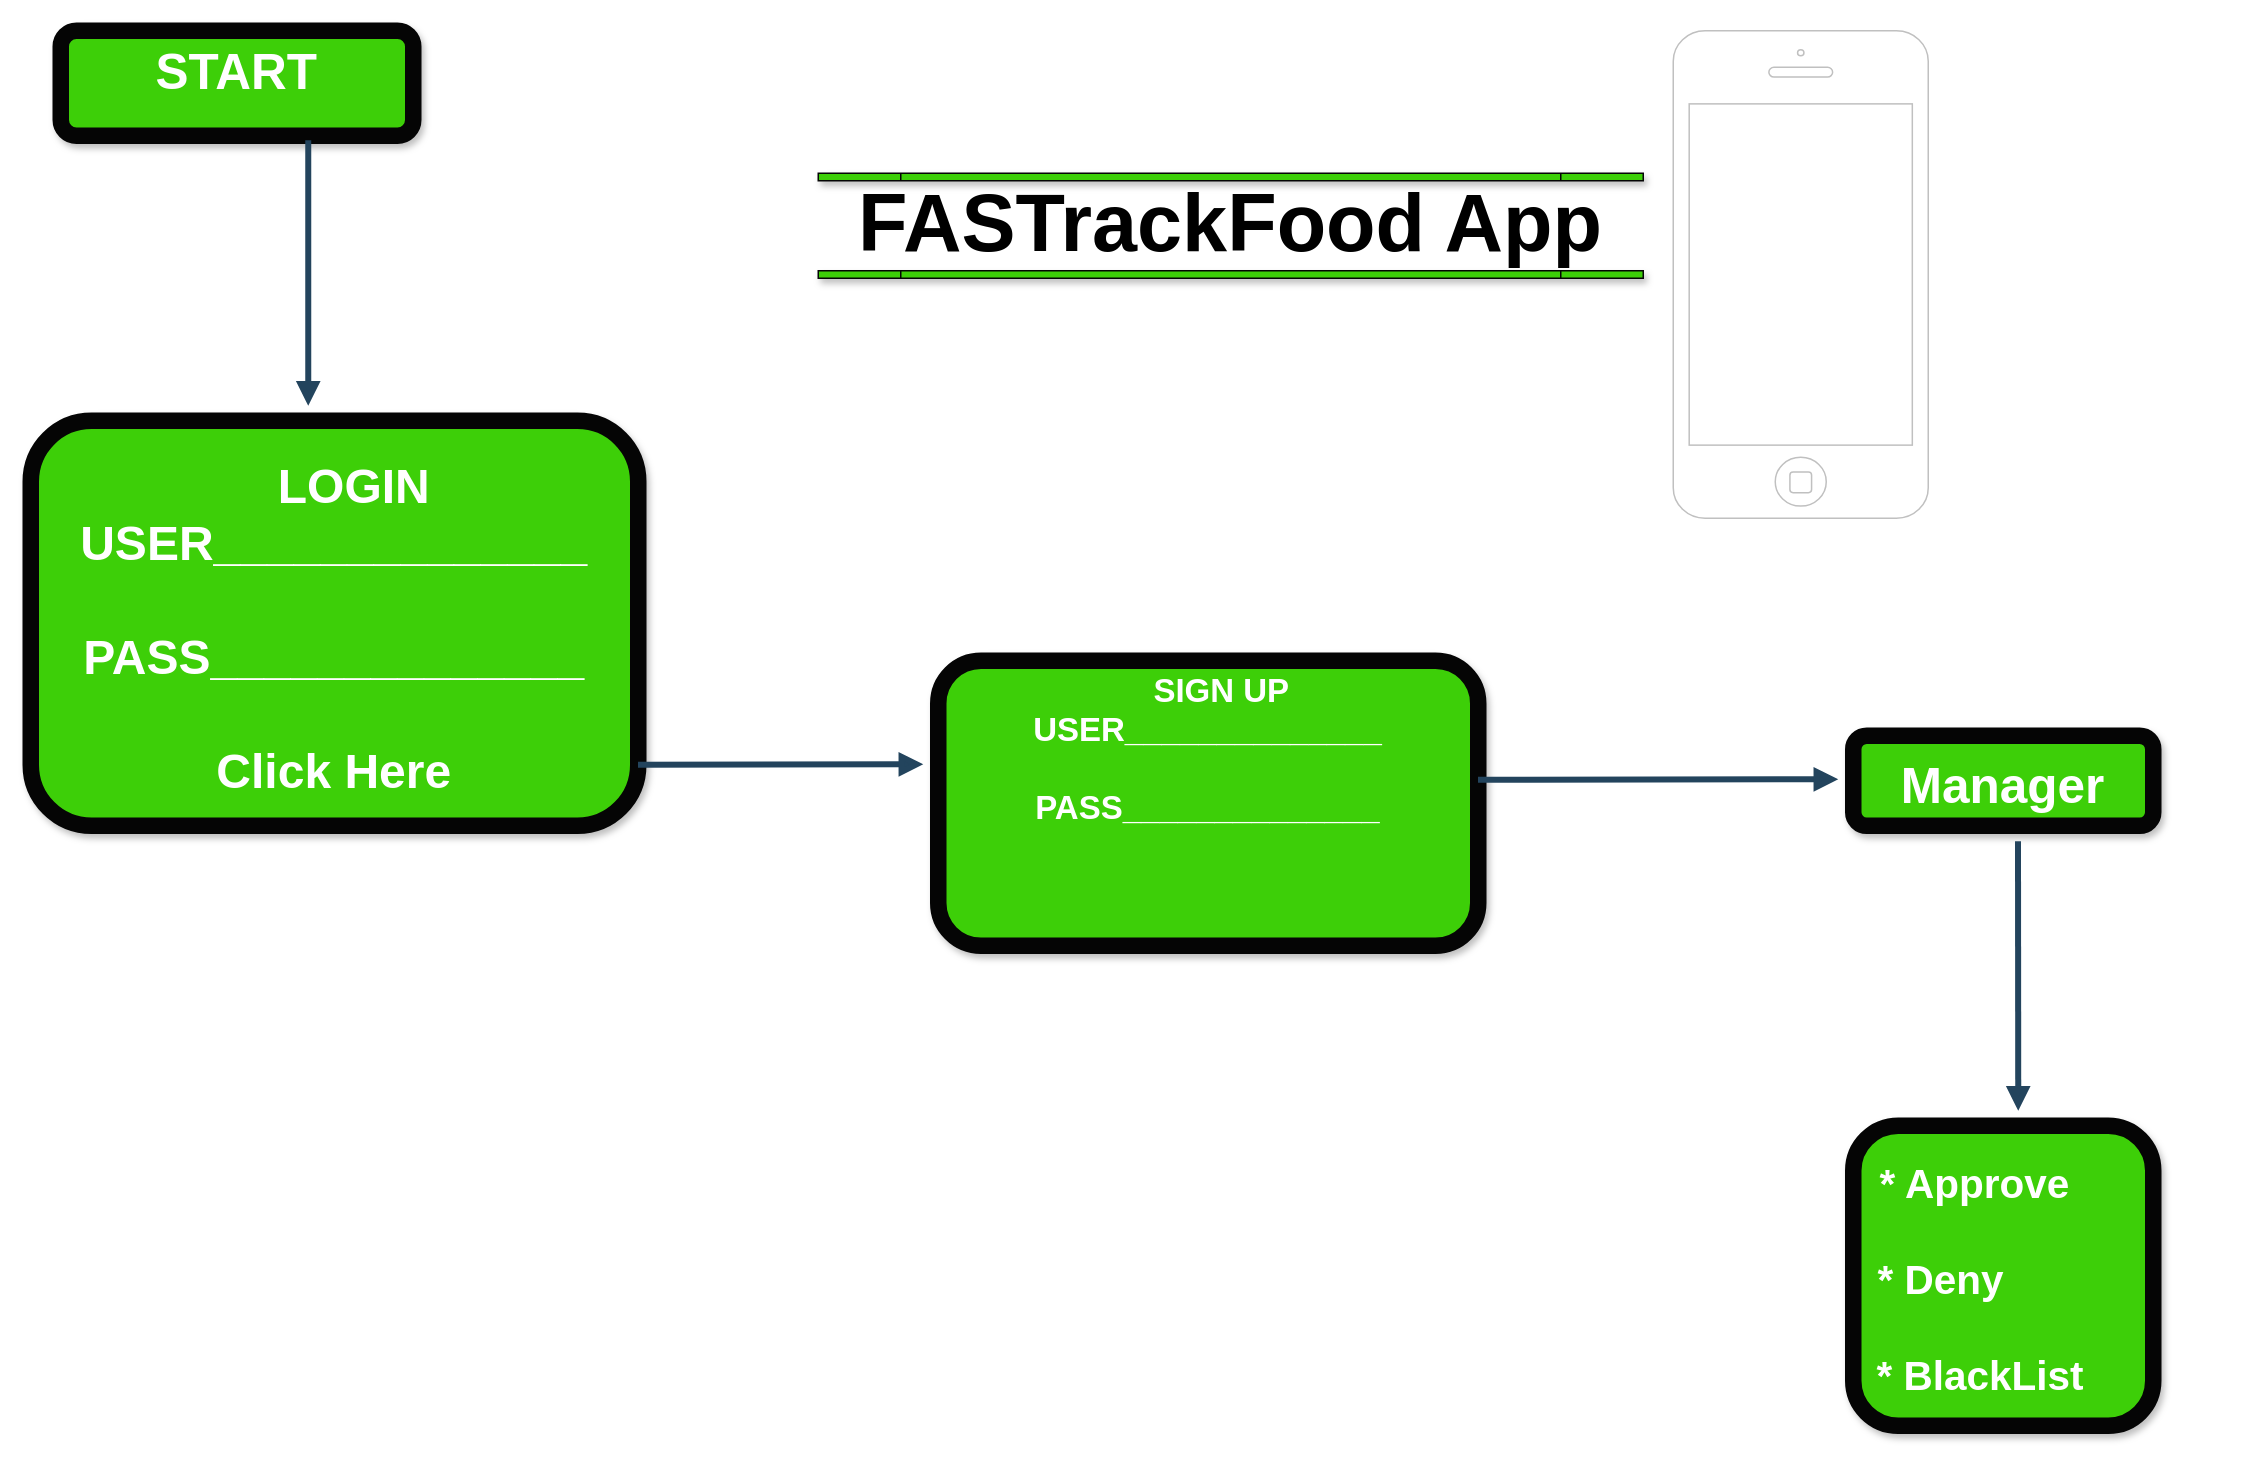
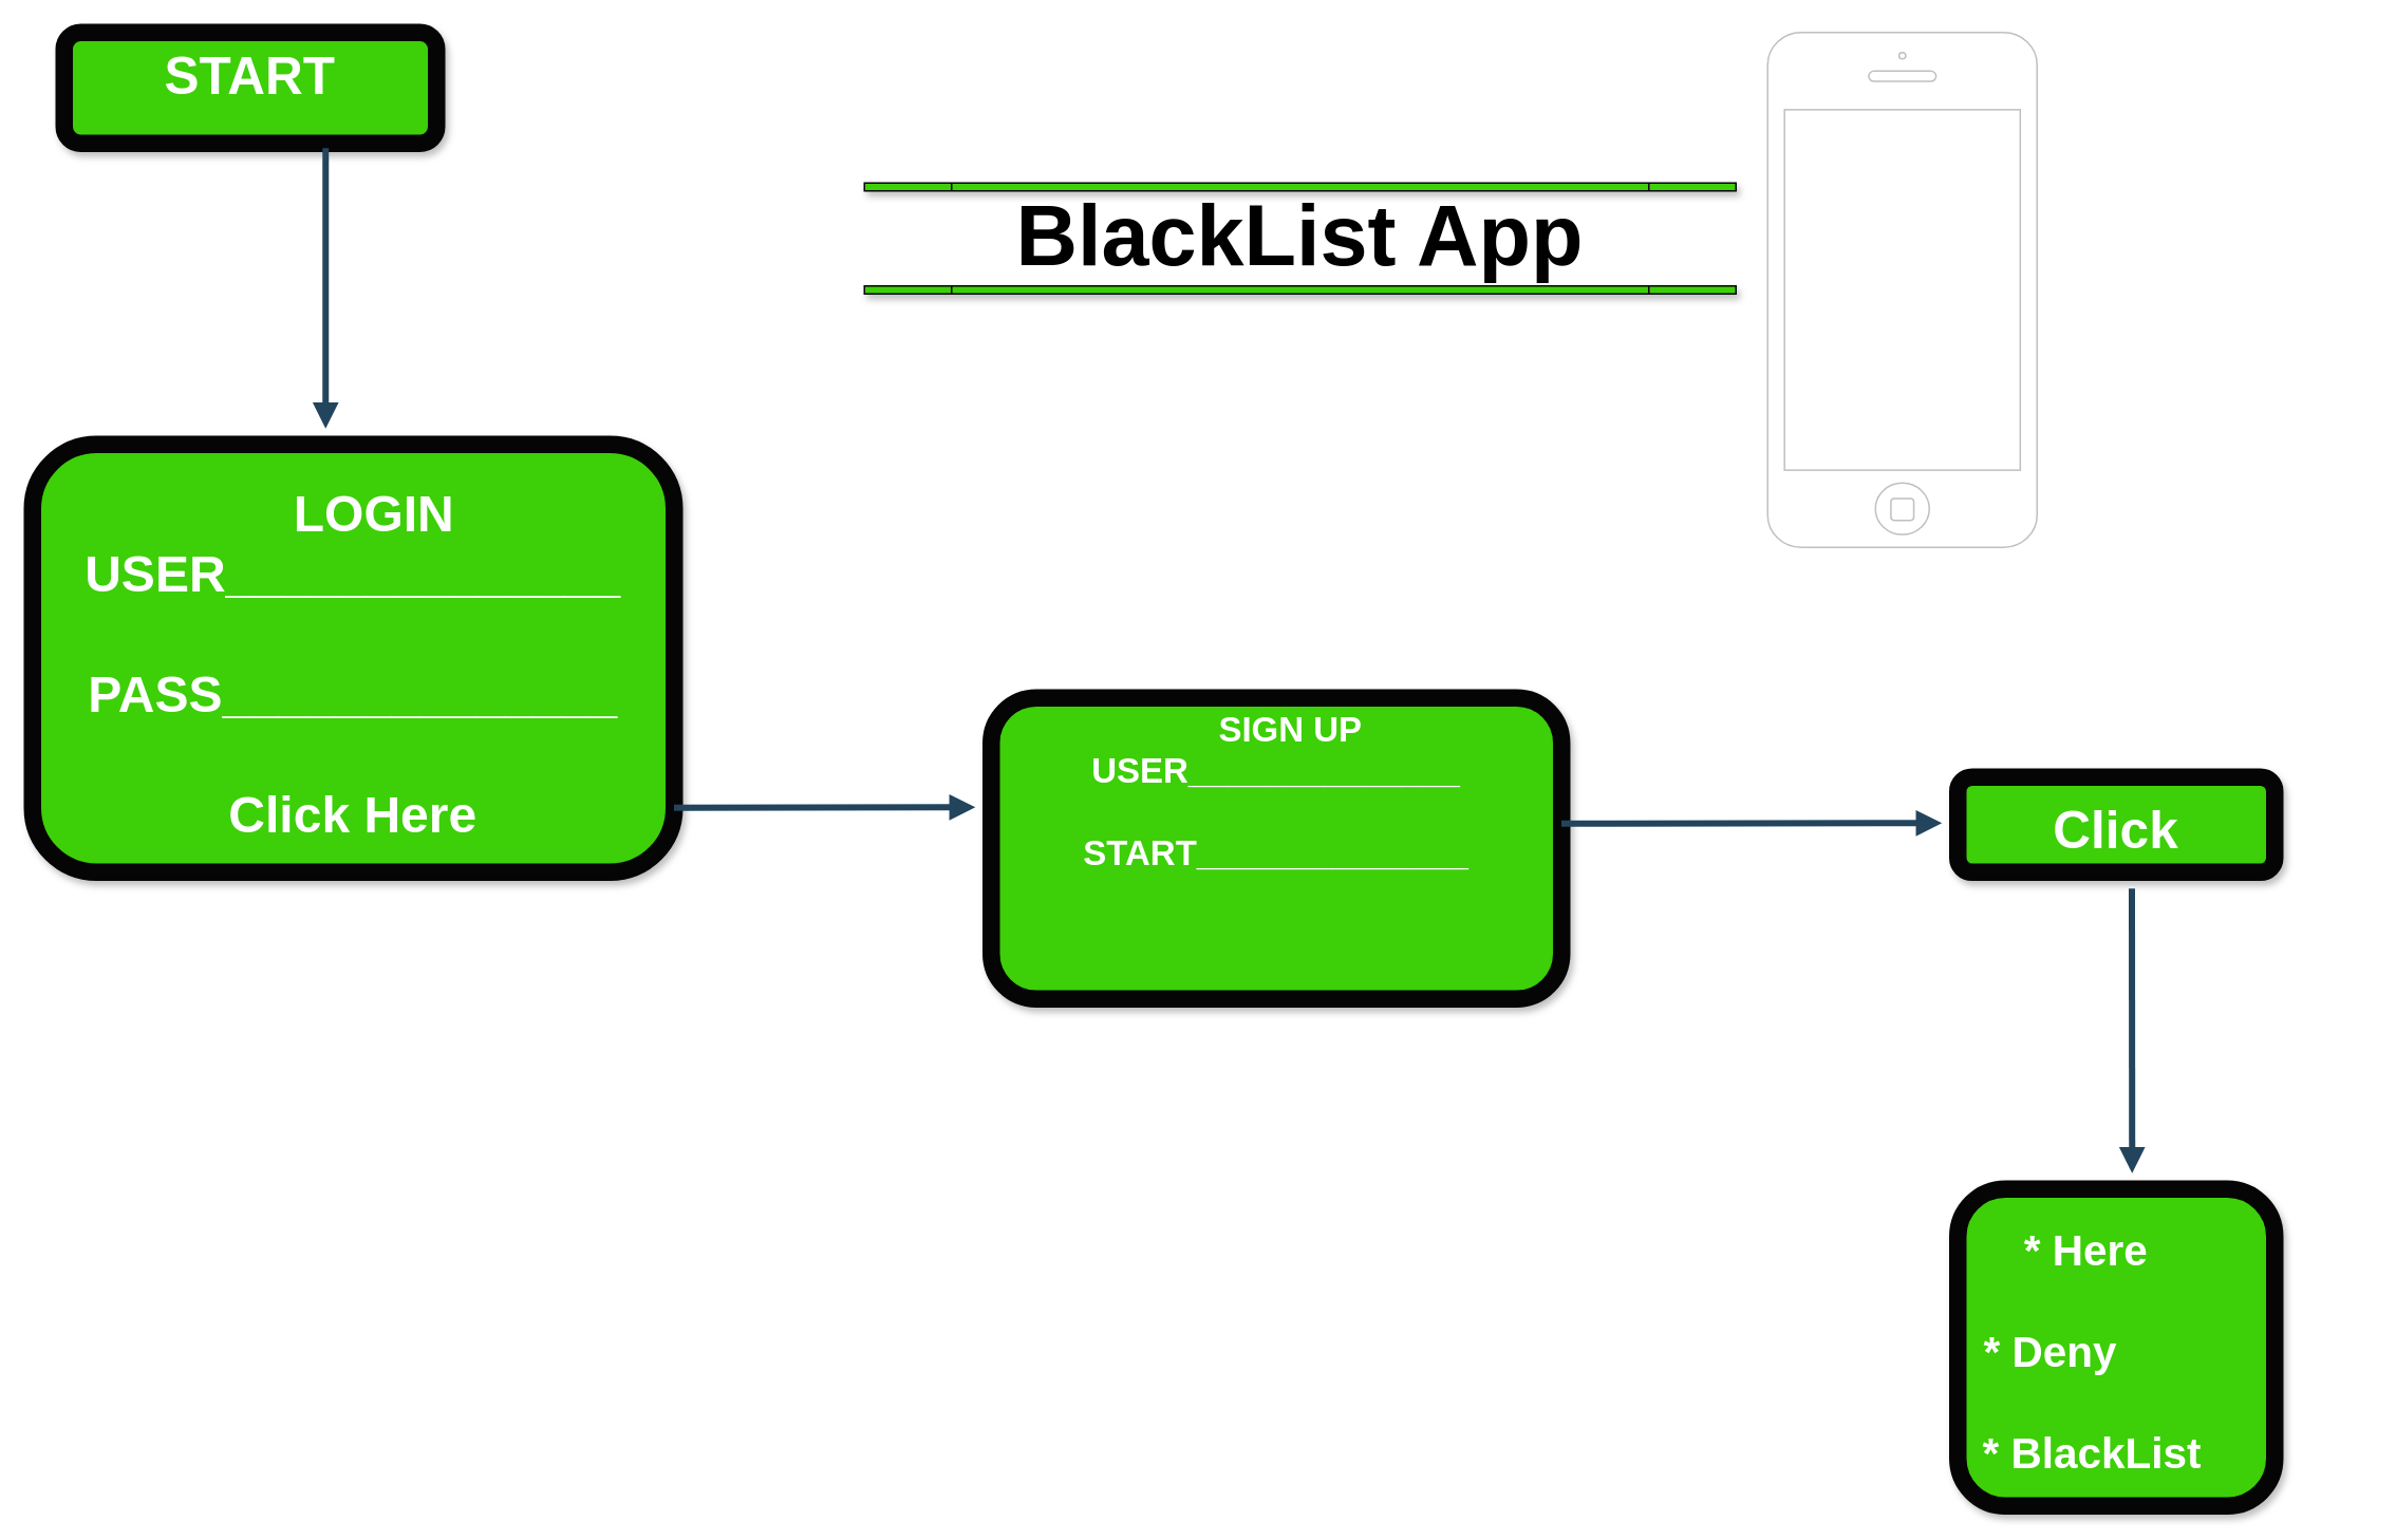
- <mxCell id="11" value="&lt;h1&gt;FASTrackFood App&lt;/h1&gt;" style="text;html=1;strokeColor=none;fillColor=none;spacing=5;spacingTop=-20;whiteSpace=wrap;overflow=hidden;rounded=0;labelBackgroundColor=none;fontSize=27;align=center;" parent="1" vertex="1"><mxGeometry x="545" y="90" width="550" height="110" as="geometry" /></mxCell>
+ <mxCell id="11" value="&lt;h1&gt;BlackList App&lt;/h1&gt;" style="text;html=1;strokeColor=none;fillColor=none;spacing=5;spacingTop=-20;whiteSpace=wrap;overflow=hidden;rounded=0;labelBackgroundColor=none;fontSize=27;align=center;" parent="1" vertex="1"><mxGeometry x="545" y="90" width="550" height="110" as="geometry" /></mxCell>
- <mxCell id="6" value="   SIGN UP&#10;USER______________&#10;&#10;PASS______________&#10;&#10;" style="rounded=1;fillColor=#3DCF08;strokeColor=#050505;shadow=1;gradientColor=none;fontStyle=1;fontColor=#FFFFFF;fontSize=22;strokeWidth=11;perimeterSpacing=3;verticalAlign=top;horizontal=1;align=center;" parent="1" vertex="1"><mxGeometry x="625" y="440" width="360" height="190" as="geometry" /></mxCell>
+ <mxCell id="6" value="   SIGN UP&#10;USER______________&#10;&#10;START______________&#10;&#10;" style="rounded=1;fillColor=#3DCF08;strokeColor=#050505;shadow=1;gradientColor=none;fontStyle=1;fontColor=#FFFFFF;fontSize=22;strokeWidth=11;perimeterSpacing=3;verticalAlign=top;horizontal=1;align=center;" parent="1" vertex="1"><mxGeometry x="625" y="440" width="360" height="190" as="geometry" /></mxCell>
- <mxCell id="7" value="Manager" style="rounded=1;fillColor=#3DCF08;strokeColor=#050505;shadow=1;gradientColor=none;fontStyle=1;fontColor=#FFFFFF;fontSize=33;strokeWidth=11;perimeterSpacing=3;verticalAlign=middle;horizontal=1;" parent="1" vertex="1"><mxGeometry x="1235" y="490" width="200" height="60" as="geometry" /></mxCell>
+ <mxCell id="7" value="Click" style="rounded=1;fillColor=#3DCF08;strokeColor=#050505;shadow=1;gradientColor=none;fontStyle=1;fontColor=#FFFFFF;fontSize=33;strokeWidth=11;perimeterSpacing=3;verticalAlign=middle;horizontal=1;" parent="1" vertex="1"><mxGeometry x="1235" y="490" width="200" height="60" as="geometry" /></mxCell>
- <mxCell id="9" value="* Approve     &#10;  &#10;* Deny           &#10;        &#10;* BlackList    " style="rounded=1;fillColor=#3DCF08;strokeColor=#050505;shadow=1;gradientColor=none;fontStyle=1;fontColor=#FFFFFF;fontSize=27;strokeWidth=11;perimeterSpacing=3;verticalAlign=middle;horizontal=1;align=center;labelBackgroundColor=none;labelBorderColor=none;labelPosition=center;verticalLabelPosition=middle;" parent="1" vertex="1"><mxGeometry x="1235" y="750" width="200" height="200" as="geometry" /></mxCell>
+ <mxCell id="9" value="* Here     &#10;  &#10;* Deny           &#10;        &#10;* BlackList    " style="rounded=1;fillColor=#3DCF08;strokeColor=#050505;shadow=1;gradientColor=none;fontStyle=1;fontColor=#FFFFFF;fontSize=27;strokeWidth=11;perimeterSpacing=3;verticalAlign=middle;horizontal=1;align=center;labelBackgroundColor=none;labelBorderColor=none;labelPosition=center;verticalLabelPosition=middle;" parent="1" vertex="1"><mxGeometry x="1235" y="750" width="200" height="200" as="geometry" /></mxCell>
